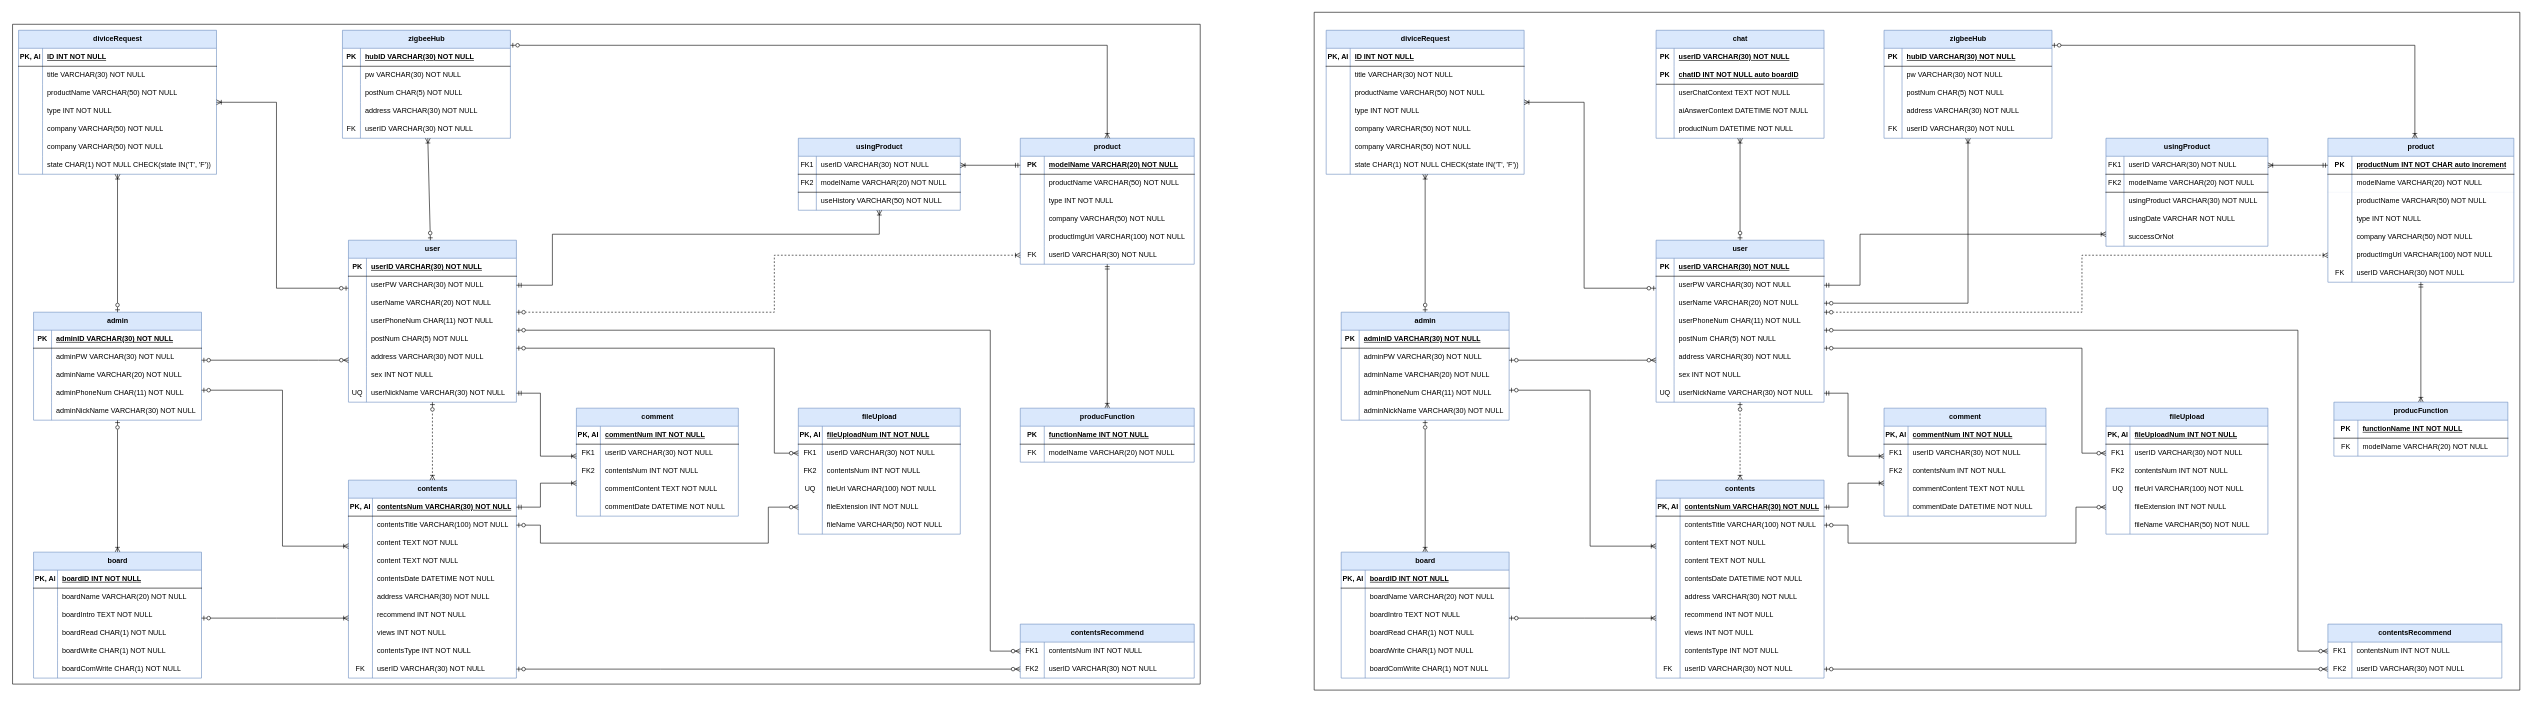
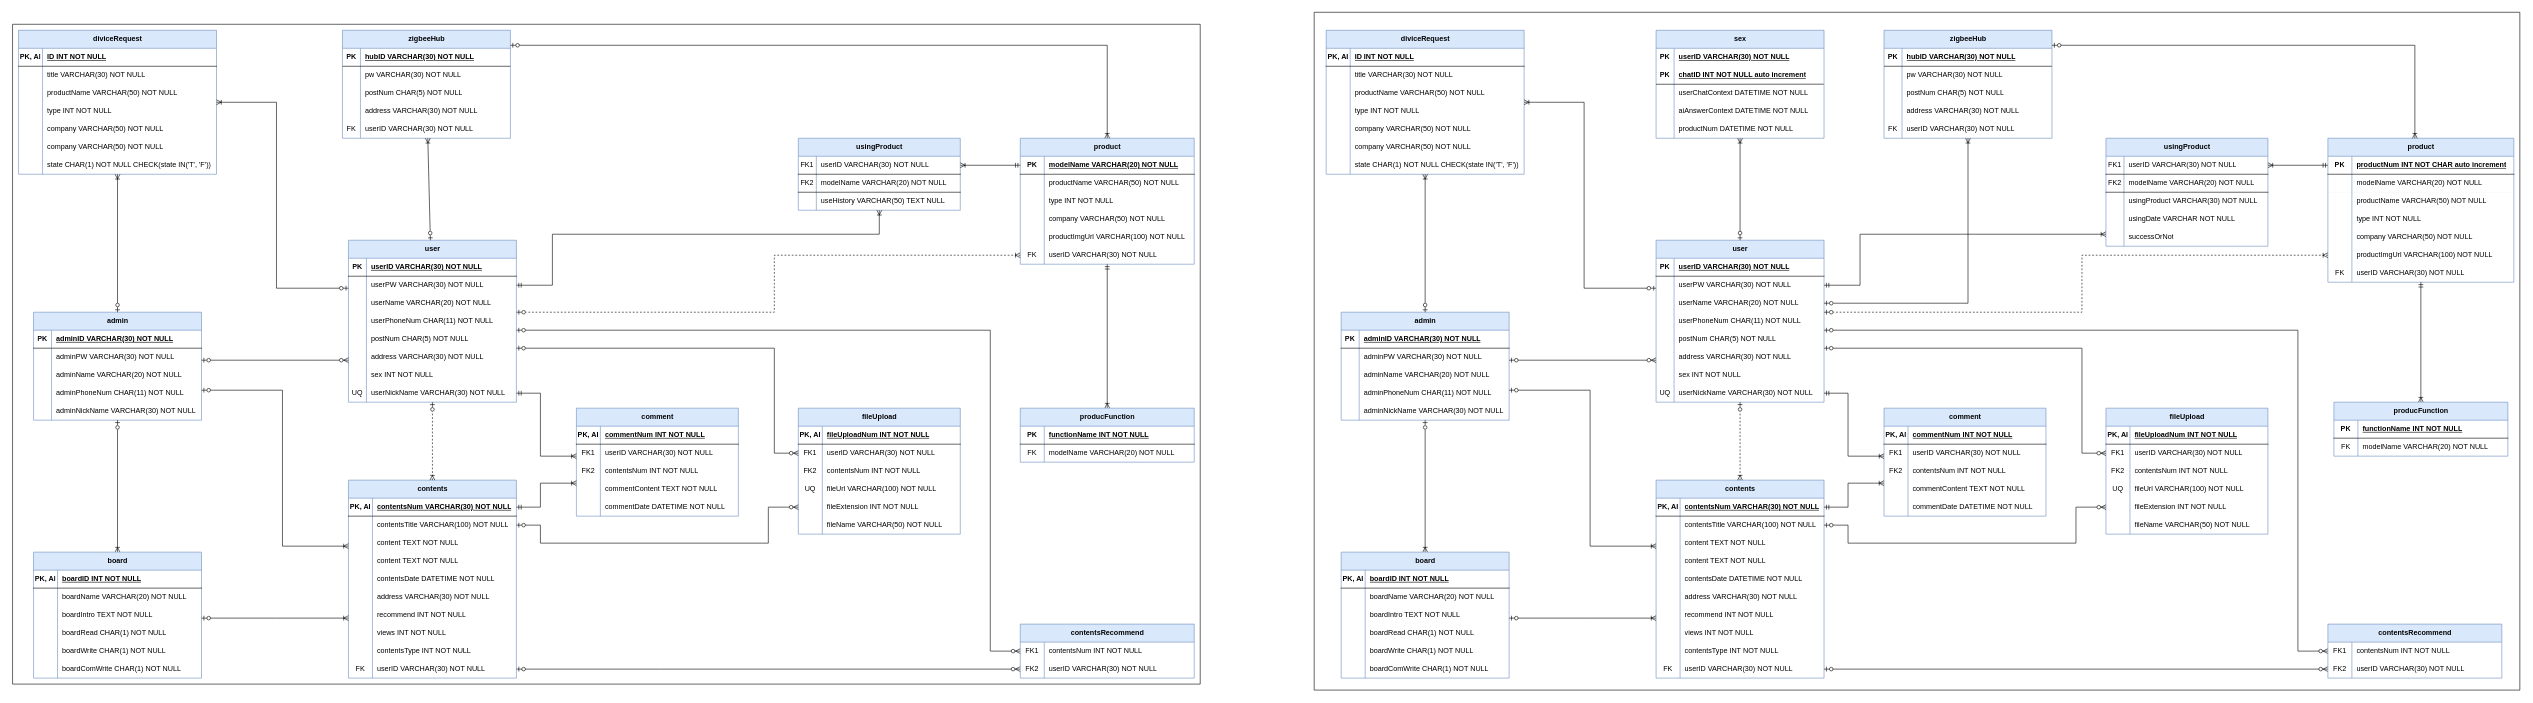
- <mxCell id="468" value="chat" style="shape=table;startSize=30;container=1;collapsible=1;childLayout=tableLayout;fixedRows=1;rowLines=0;fontStyle=1;align=center;resizeLast=1;html=1;fillColor=#dae8fc;strokeColor=#6c8ebf;" vertex="1" parent="1"><mxGeometry x="2760" y="50" width="280" height="180" as="geometry" /></mxCell>
+ <mxCell id="468" value="sex" style="shape=table;startSize=30;container=1;collapsible=1;childLayout=tableLayout;fixedRows=1;rowLines=0;fontStyle=1;align=center;resizeLast=1;html=1;fillColor=#dae8fc;strokeColor=#6c8ebf;" vertex="1" parent="1"><mxGeometry x="2760" y="50" width="280" height="180" as="geometry" /></mxCell>
- <mxCell id="474" value="&lt;span style=&quot;font-weight: 700; text-wrap: nowrap; text-decoration-line: underline;&quot;&gt;chatID INT NOT NULL auto boardID&lt;/span&gt;" style="shape=partialRectangle;connectable=0;fillColor=none;top=0;left=0;bottom=0;right=0;align=left;spacingLeft=6;overflow=hidden;whiteSpace=wrap;html=1;" vertex="1" parent="472"><mxGeometry x="30" width="250" height="30" as="geometry"><mxRectangle width="250" height="30" as="alternateBounds" /></mxGeometry></mxCell>
+ <mxCell id="474" value="&lt;span style=&quot;font-weight: 700; text-wrap: nowrap; text-decoration-line: underline;&quot;&gt;chatID INT NOT NULL auto increment&lt;/span&gt;" style="shape=partialRectangle;connectable=0;fillColor=none;top=0;left=0;bottom=0;right=0;align=left;spacingLeft=6;overflow=hidden;whiteSpace=wrap;html=1;" vertex="1" parent="472"><mxGeometry x="30" width="250" height="30" as="geometry"><mxRectangle width="250" height="30" as="alternateBounds" /></mxGeometry></mxCell>
- <mxCell id="477" value="&lt;span style=&quot;text-wrap: nowrap;&quot;&gt;userChatContext TEXT NOT NULL&lt;/span&gt;" style="shape=partialRectangle;connectable=0;fillColor=none;top=0;left=0;bottom=0;right=0;align=left;spacingLeft=6;overflow=hidden;whiteSpace=wrap;html=1;" vertex="1" parent="475"><mxGeometry x="30" width="250" height="30" as="geometry"><mxRectangle width="250" height="30" as="alternateBounds" /></mxGeometry></mxCell>
+ <mxCell id="477" value="&lt;span style=&quot;text-wrap: nowrap;&quot;&gt;userChatContext DATETIME NOT NULL&lt;/span&gt;" style="shape=partialRectangle;connectable=0;fillColor=none;top=0;left=0;bottom=0;right=0;align=left;spacingLeft=6;overflow=hidden;whiteSpace=wrap;html=1;" vertex="1" parent="475"><mxGeometry x="30" width="250" height="30" as="geometry"><mxRectangle width="250" height="30" as="alternateBounds" /></mxGeometry></mxCell>
- <mxCell id="84" value="&lt;span style=&quot;text-wrap: nowrap;&quot;&gt;useHistory VARCHAR(50) NOT NULL&lt;/span&gt;" style="shape=partialRectangle;connectable=0;fillColor=none;top=0;left=0;bottom=0;right=0;align=left;spacingLeft=6;overflow=hidden;whiteSpace=wrap;html=1;" parent="82" vertex="1"><mxGeometry x="30" width="240" height="30" as="geometry"><mxRectangle width="240" height="30" as="alternateBounds" /></mxGeometry></mxCell>
+ <mxCell id="84" value="&lt;span style=&quot;text-wrap: nowrap;&quot;&gt;useHistory VARCHAR(50) TEXT NULL&lt;/span&gt;" style="shape=partialRectangle;connectable=0;fillColor=none;top=0;left=0;bottom=0;right=0;align=left;spacingLeft=6;overflow=hidden;whiteSpace=wrap;html=1;" parent="82" vertex="1"><mxGeometry x="30" width="240" height="30" as="geometry"><mxRectangle width="240" height="30" as="alternateBounds" /></mxGeometry></mxCell>
